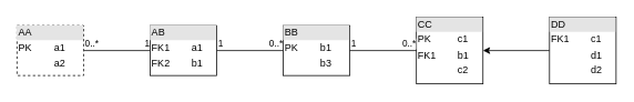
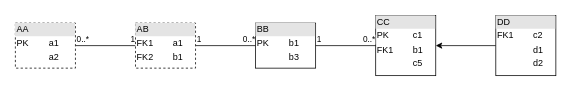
- <mxCell id="11" value="&lt;div style=&quot;box-sizing:border-box;width:100%;background:#e4e4e4;padding:2px;&quot;&gt;CC&lt;/div&gt;&lt;table style=&quot;width:100%;font-size:1em;&quot; cellpadding=&quot;2&quot; cellspacing=&quot;0&quot;&gt;&lt;tbody&gt;&lt;tr&gt;&lt;td&gt;PK&lt;/td&gt;&lt;td&gt;c1&lt;br&gt;&lt;/td&gt;&lt;/tr&gt;&lt;tr&gt;&lt;td&gt;FK1&lt;/td&gt;&lt;td&gt;b1&lt;/td&gt;&lt;/tr&gt;&lt;tr&gt;&lt;td&gt;&lt;/td&gt;&lt;td&gt;c2&lt;/td&gt;&lt;/tr&gt;&lt;/tbody&gt;&lt;/table&gt;" style="verticalAlign=top;align=left;overflow=fill;html=1;whiteSpace=wrap;" vertex="1" parent="1"><mxGeometry x="500" y="20" width="80" height="80" as="geometry" /></mxCell>
+ <mxCell id="11" value="&lt;div style=&quot;box-sizing:border-box;width:100%;background:#e4e4e4;padding:2px;&quot;&gt;CC&lt;/div&gt;&lt;table style=&quot;width:100%;font-size:1em;&quot; cellpadding=&quot;2&quot; cellspacing=&quot;0&quot;&gt;&lt;tbody&gt;&lt;tr&gt;&lt;td&gt;PK&lt;/td&gt;&lt;td&gt;c1&lt;br&gt;&lt;/td&gt;&lt;/tr&gt;&lt;tr&gt;&lt;td&gt;FK1&lt;/td&gt;&lt;td&gt;b1&lt;/td&gt;&lt;/tr&gt;&lt;tr&gt;&lt;td&gt;&lt;/td&gt;&lt;td&gt;c5&lt;/td&gt;&lt;/tr&gt;&lt;/tbody&gt;&lt;/table&gt;" style="verticalAlign=top;align=left;overflow=fill;html=1;whiteSpace=wrap;" vertex="1" parent="1"><mxGeometry x="500" y="20" width="80" height="80" as="geometry" /></mxCell>
- <mxCell id="16" value="&lt;div style=&quot;box-sizing:border-box;width:100%;background:#e4e4e4;padding:2px;&quot;&gt;DD&lt;/div&gt;&lt;table style=&quot;width:100%;font-size:1em;&quot; cellpadding=&quot;2&quot; cellspacing=&quot;0&quot;&gt;&lt;tbody&gt;&lt;tr&gt;&lt;td&gt;FK1&lt;/td&gt;&lt;td&gt;c1&lt;br&gt;&lt;/td&gt;&lt;/tr&gt;&lt;tr&gt;&lt;td&gt;&lt;br&gt;&lt;/td&gt;&lt;td&gt;d1&lt;/td&gt;&lt;/tr&gt;&lt;tr&gt;&lt;td&gt;&lt;/td&gt;&lt;td&gt;d2&lt;/td&gt;&lt;/tr&gt;&lt;/tbody&gt;&lt;/table&gt;" style="verticalAlign=top;align=left;overflow=fill;html=1;whiteSpace=wrap;" vertex="1" parent="1"><mxGeometry x="660" y="20" width="80" height="80" as="geometry" /></mxCell>
+ <mxCell id="16" value="&lt;div style=&quot;box-sizing:border-box;width:100%;background:#e4e4e4;padding:2px;&quot;&gt;DD&lt;/div&gt;&lt;table style=&quot;width:100%;font-size:1em;&quot; cellpadding=&quot;2&quot; cellspacing=&quot;0&quot;&gt;&lt;tbody&gt;&lt;tr&gt;&lt;td&gt;FK1&lt;/td&gt;&lt;td&gt;c2&lt;br&gt;&lt;/td&gt;&lt;/tr&gt;&lt;tr&gt;&lt;td&gt;&lt;br&gt;&lt;/td&gt;&lt;td&gt;d1&lt;/td&gt;&lt;/tr&gt;&lt;tr&gt;&lt;td&gt;&lt;/td&gt;&lt;td&gt;d2&lt;/td&gt;&lt;/tr&gt;&lt;/tbody&gt;&lt;/table&gt;" style="verticalAlign=top;align=left;overflow=fill;html=1;whiteSpace=wrap;" vertex="1" parent="1"><mxGeometry x="660" y="20" width="80" height="80" as="geometry" /></mxCell>
- <mxCell id="10" value="&lt;div style=&quot;box-sizing:border-box;width:100%;background:#e4e4e4;padding:2px;&quot;&gt;AB&lt;/div&gt;&lt;table style=&quot;width:100%;font-size:1em;&quot; cellpadding=&quot;2&quot; cellspacing=&quot;0&quot;&gt;&lt;tbody&gt;&lt;tr&gt;&lt;td&gt;FK1&lt;/td&gt;&lt;td&gt;a1&lt;/td&gt;&lt;/tr&gt;&lt;tr&gt;&lt;td&gt;FK2&lt;/td&gt;&lt;td&gt;b1&lt;/td&gt;&lt;/tr&gt;&lt;tr&gt;&lt;td&gt;&lt;/td&gt;&lt;td&gt;&lt;br&gt;&lt;/td&gt;&lt;/tr&gt;&lt;/tbody&gt;&lt;/table&gt;" style="verticalAlign=top;align=left;overflow=fill;html=1;whiteSpace=wrap;" vertex="1" parent="1"><mxGeometry x="180" y="30" width="80" height="60" as="geometry" /></mxCell>
+ <mxCell id="10" value="&lt;div style=&quot;box-sizing:border-box;width:100%;background:#e4e4e4;padding:2px;&quot;&gt;AB&lt;/div&gt;&lt;table style=&quot;width:100%;font-size:1em;&quot; cellpadding=&quot;2&quot; cellspacing=&quot;0&quot;&gt;&lt;tbody&gt;&lt;tr&gt;&lt;td&gt;FK1&lt;/td&gt;&lt;td&gt;a1&lt;/td&gt;&lt;/tr&gt;&lt;tr&gt;&lt;td&gt;FK2&lt;/td&gt;&lt;td&gt;b1&lt;/td&gt;&lt;/tr&gt;&lt;tr&gt;&lt;td&gt;&lt;/td&gt;&lt;td&gt;&lt;br&gt;&lt;/td&gt;&lt;/tr&gt;&lt;/tbody&gt;&lt;/table&gt;" style="verticalAlign=top;align=left;overflow=fill;html=1;whiteSpace=wrap;dashed=1;" vertex="1" parent="1"><mxGeometry x="180" y="30" width="80" height="60" as="geometry" /></mxCell>
